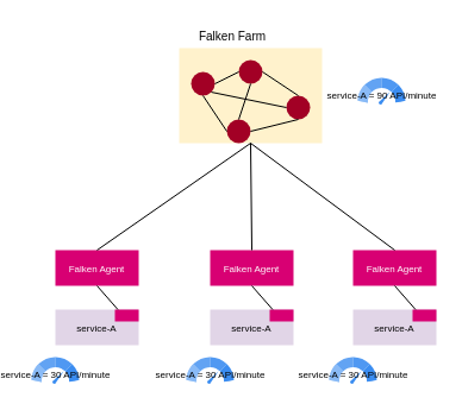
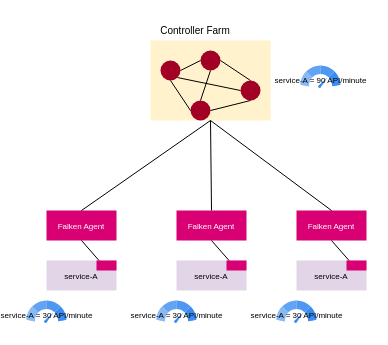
- <mxCell id="13" value="&lt;font style=&quot;font-size: 10px&quot;&gt;Falken Farm&lt;/font&gt;" style="text;html=1;strokeColor=none;fillColor=none;align=center;verticalAlign=middle;whiteSpace=wrap;rounded=0;" vertex="1" parent="1"><mxGeometry x="144" y="20" width="90" height="20" as="geometry" /></mxCell>
+ <mxCell id="13" value="&lt;font style=&quot;font-size: 10px&quot;&gt;Controller Farm&lt;/font&gt;" style="text;html=1;strokeColor=none;fillColor=none;align=center;verticalAlign=middle;whiteSpace=wrap;rounded=0;" vertex="1" parent="1"><mxGeometry x="144" y="20" width="90" height="20" as="geometry" /></mxCell>
